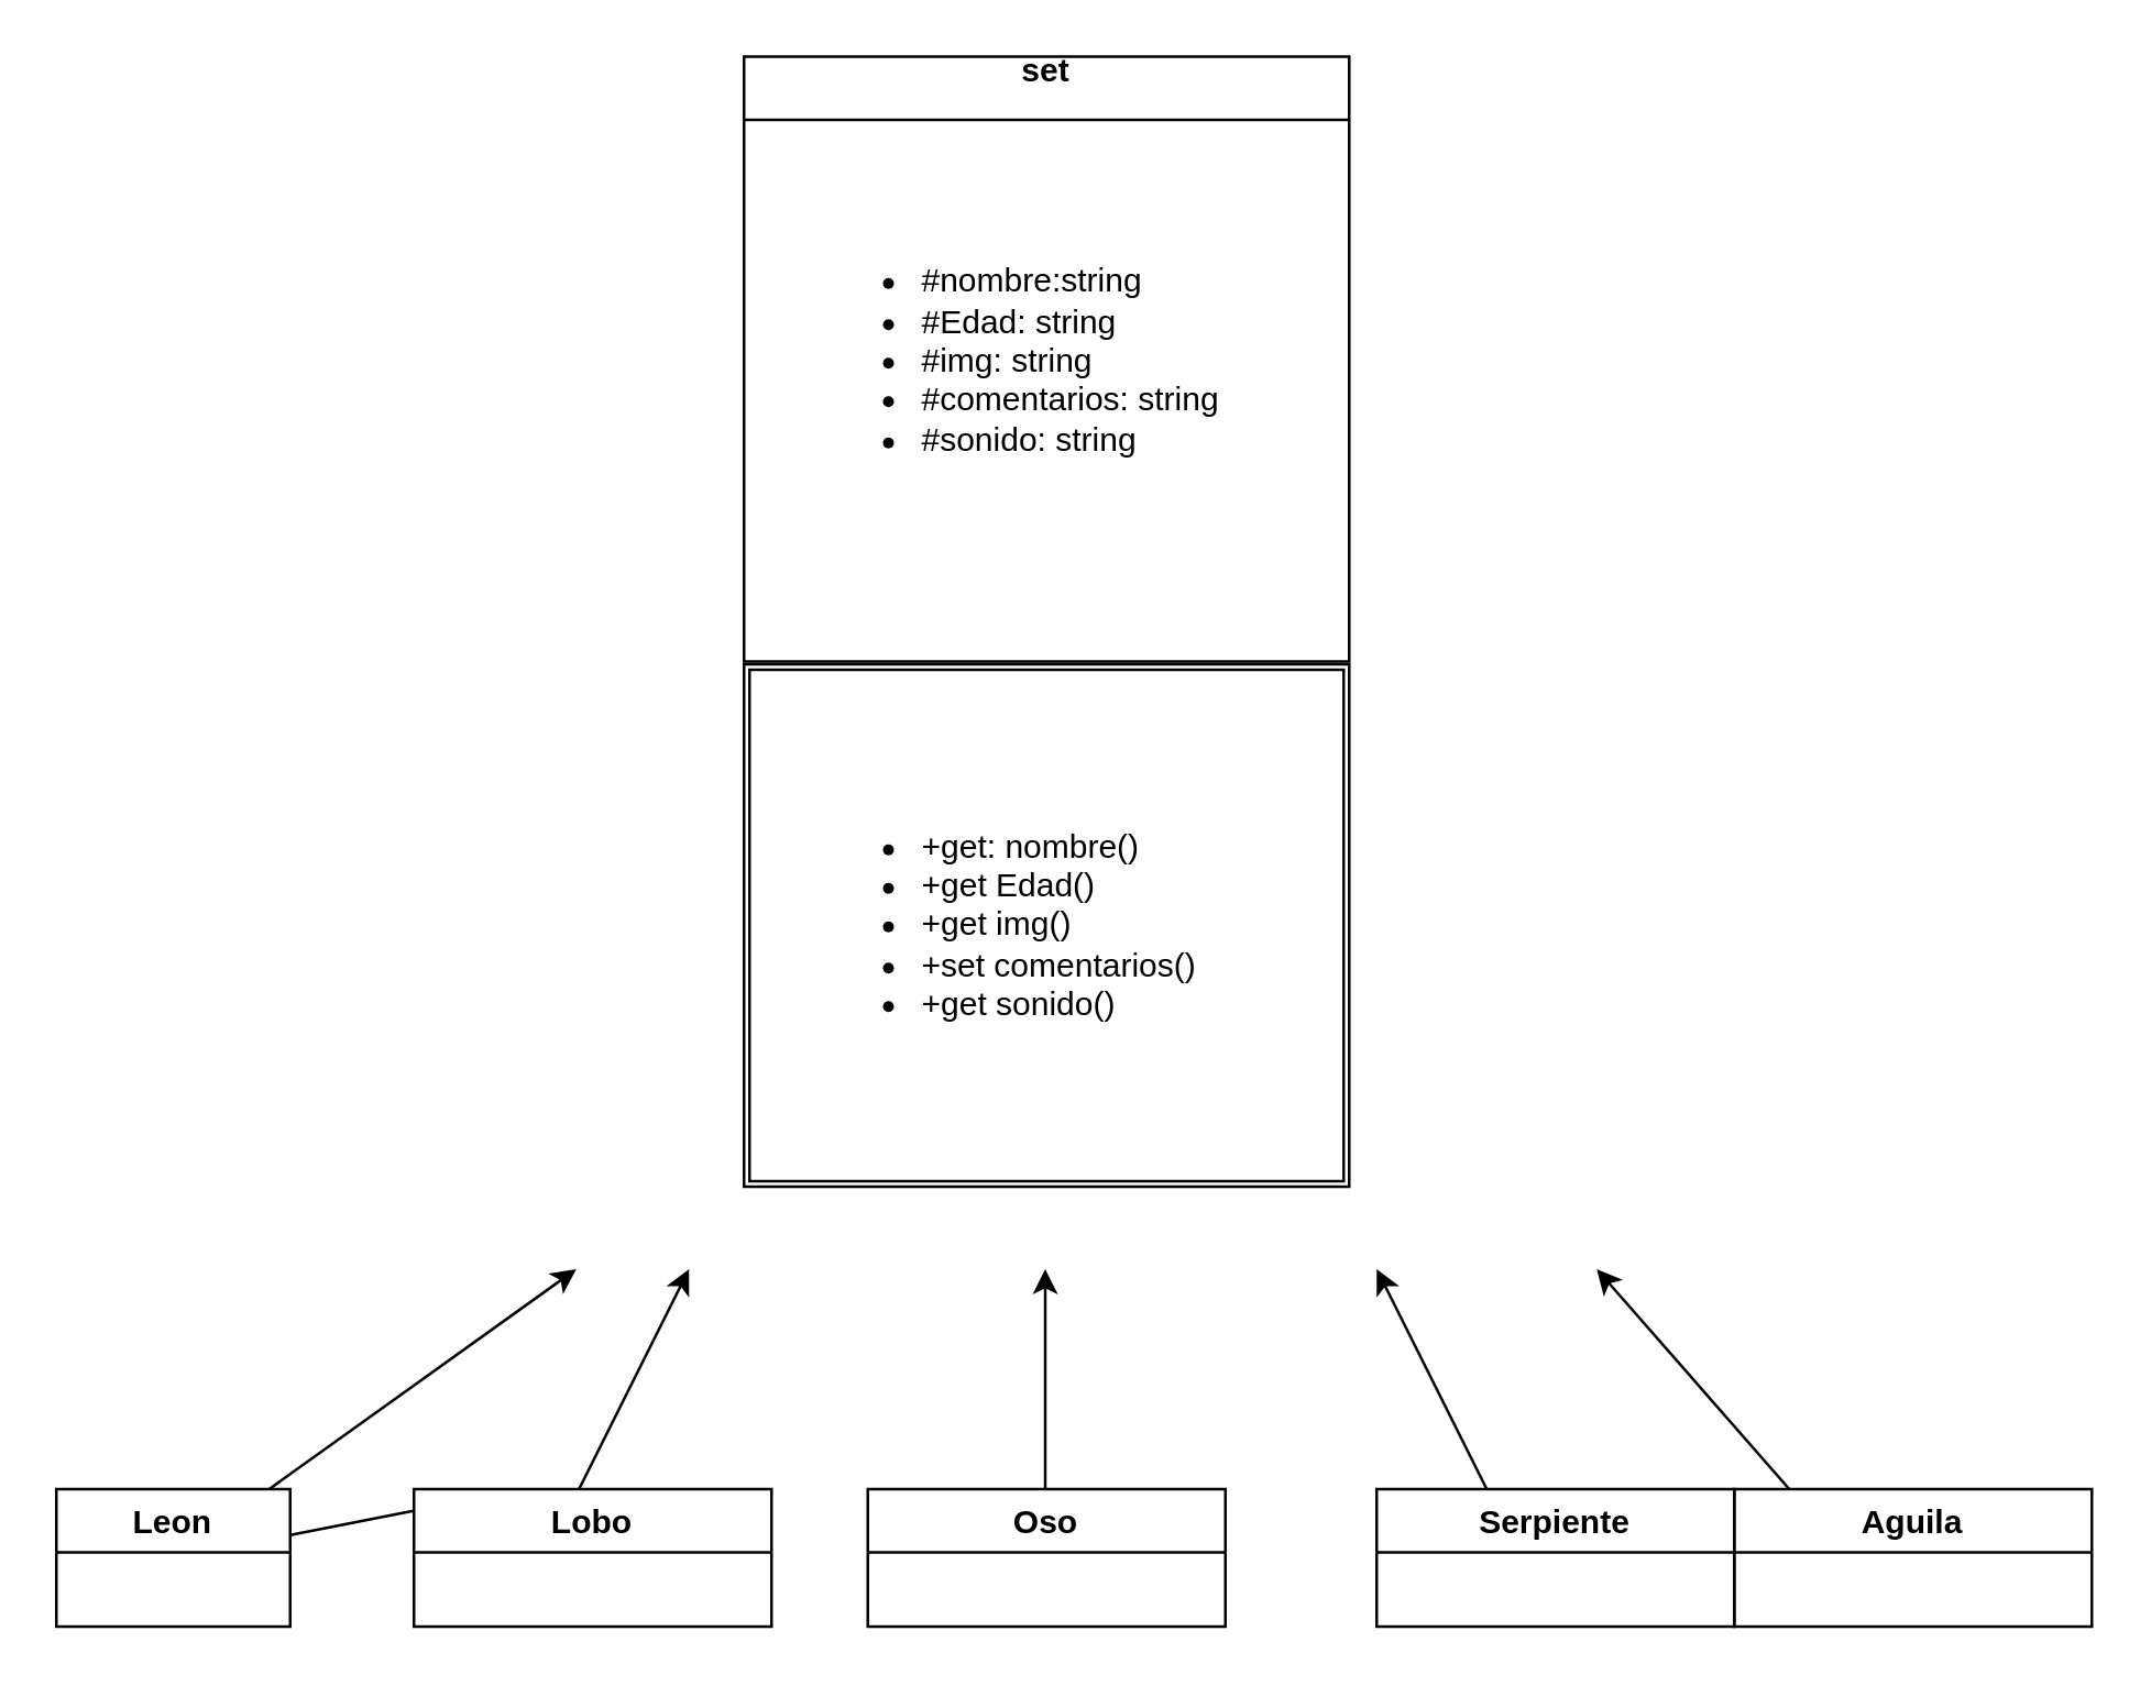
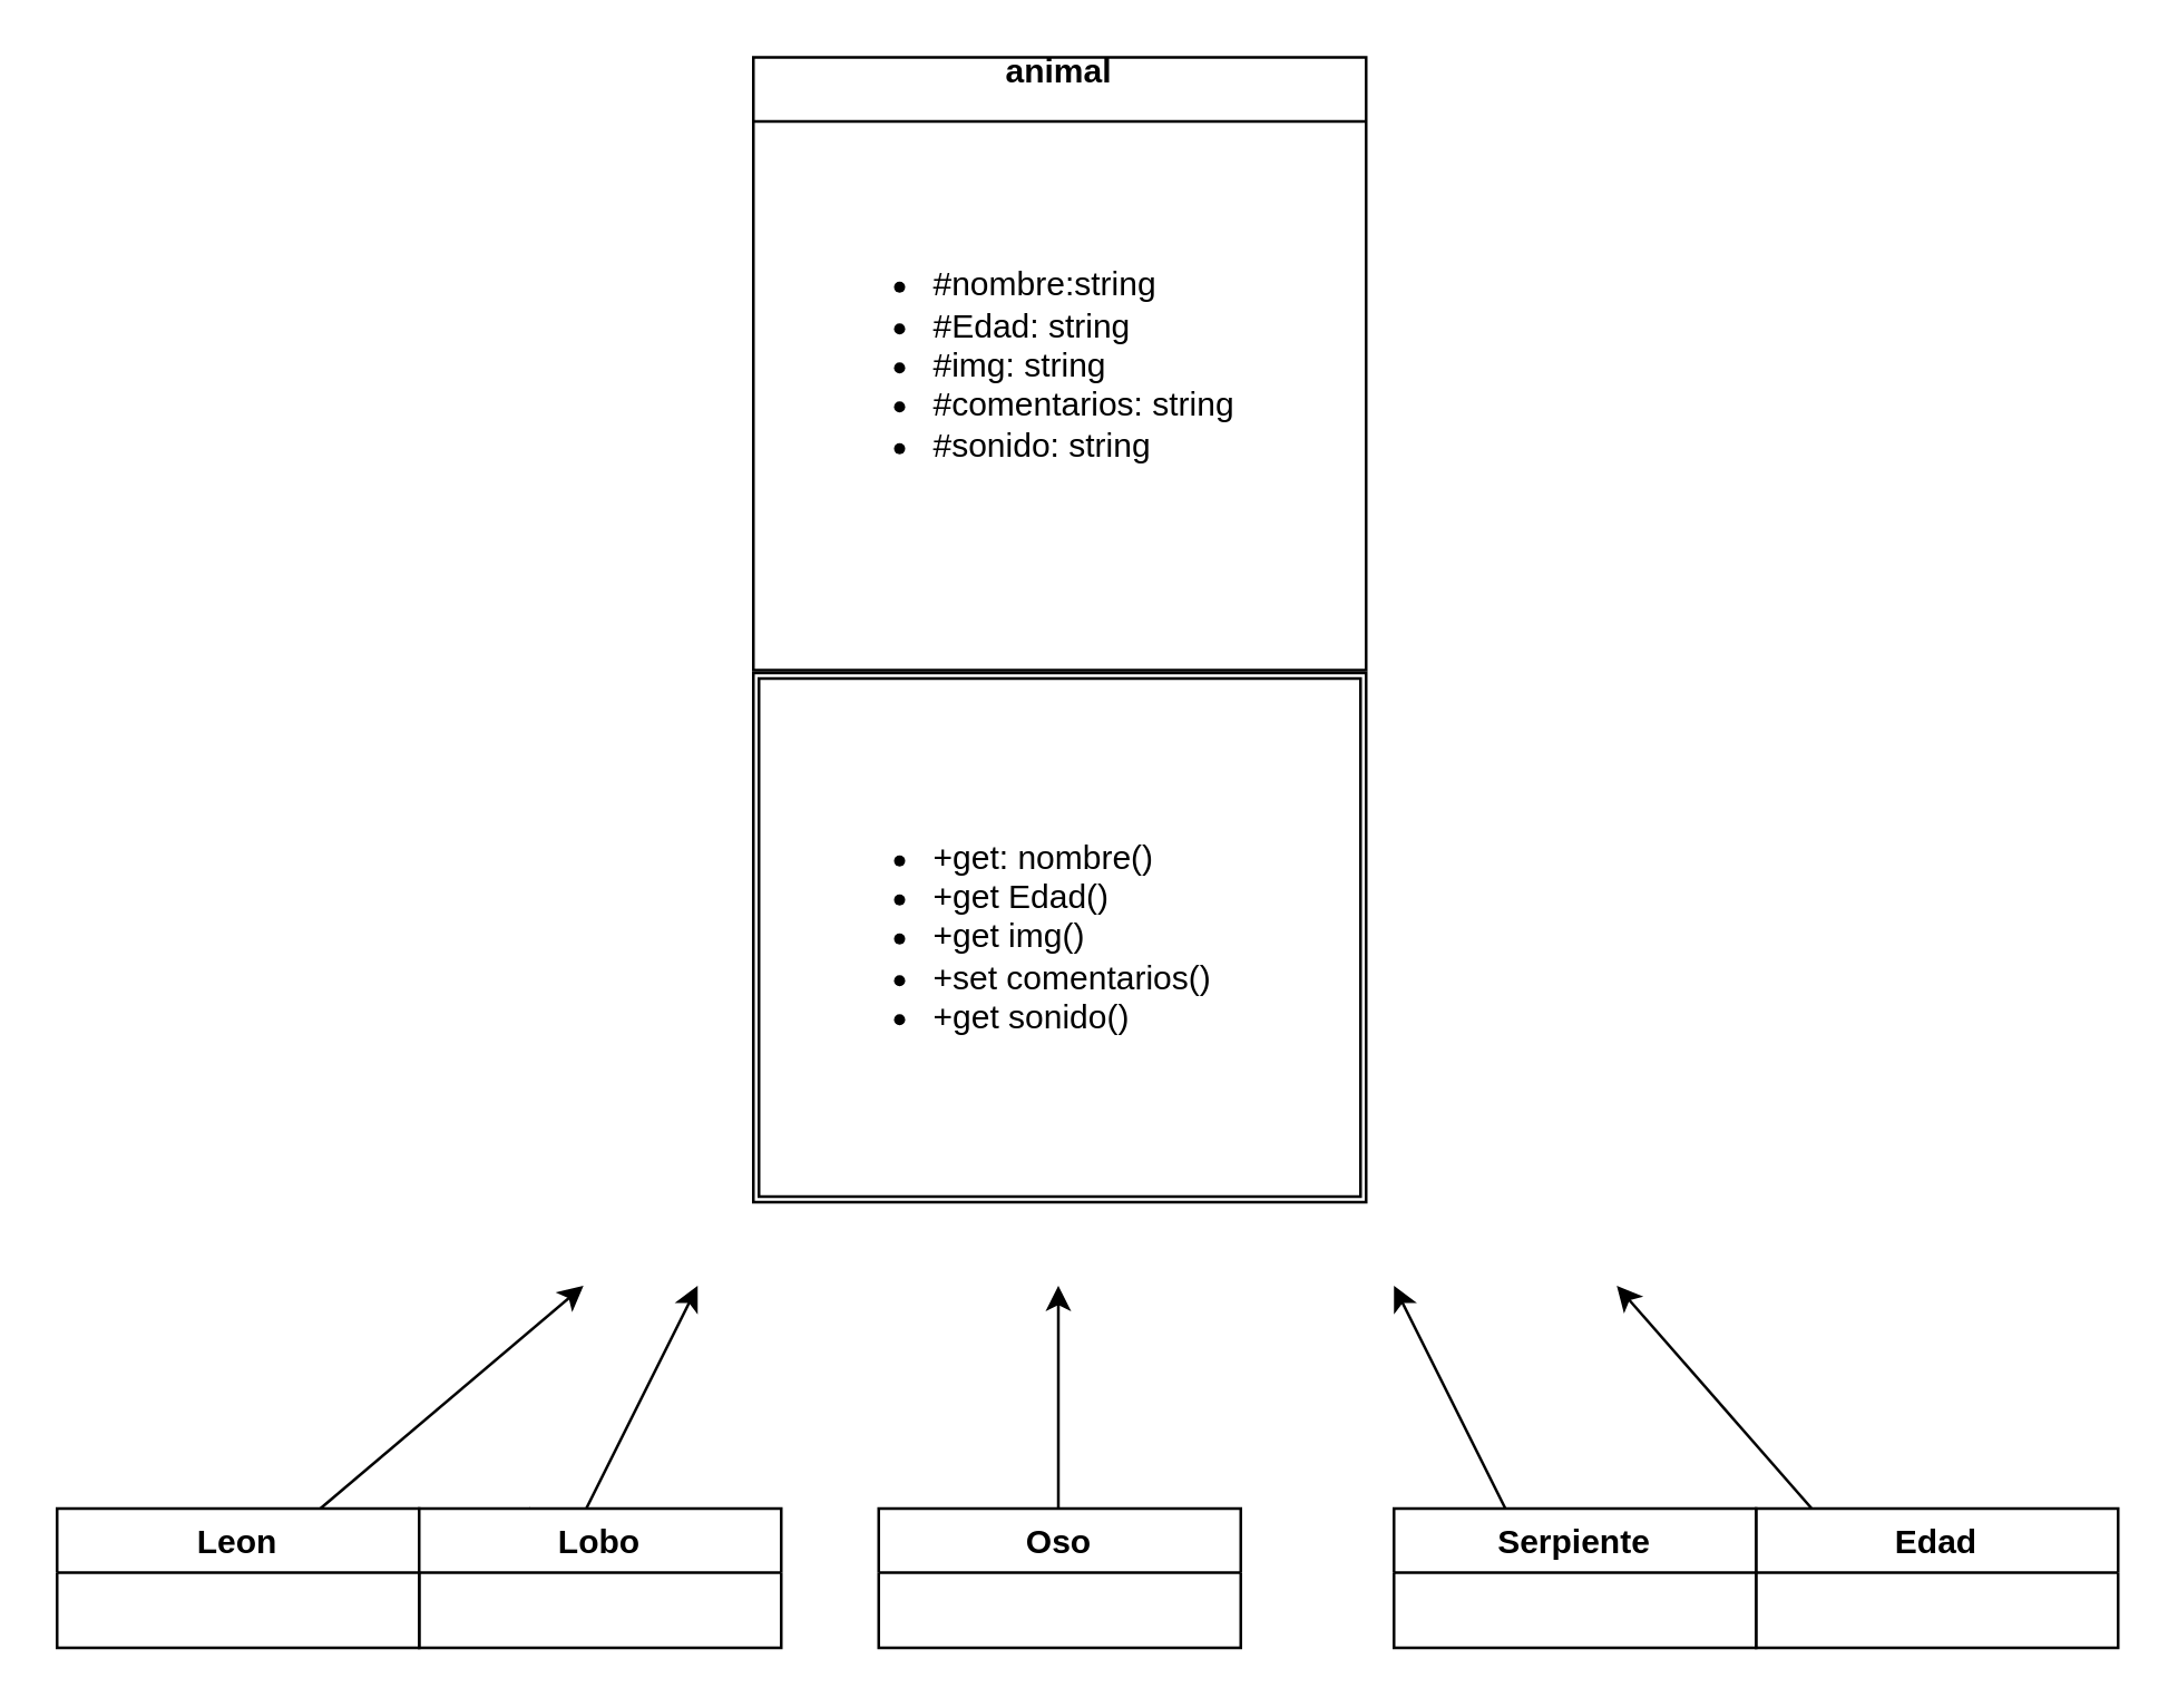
- <mxCell id="2" value="set&#10;" style="swimlane;" vertex="1" parent="1"><mxGeometry x="270" y="20" width="220" height="220" as="geometry" /></mxCell>
+ <mxCell id="2" value="animal&#10;" style="swimlane;" vertex="1" parent="1"><mxGeometry x="270" y="20" width="220" height="220" as="geometry" /></mxCell>
- <mxCell id="14" value="Aguila" style="swimlane;startSize=23;" vertex="1" parent="1"><mxGeometry x="630" y="541" width="130" height="50" as="geometry" /></mxCell>
+ <mxCell id="14" value="Edad" style="swimlane;startSize=23;" vertex="1" parent="1"><mxGeometry x="630" y="541" width="130" height="50" as="geometry" /></mxCell>
- <mxCell id="12" value="Leon" style="swimlane;startSize=23;" vertex="1" parent="1"><mxGeometry x="20" y="541" width="85" height="50" as="geometry" /></mxCell>
+ <mxCell id="12" value="Leon" style="swimlane;startSize=23;" vertex="1" parent="1"><mxGeometry x="20" y="541" width="130" height="50" as="geometry" /></mxCell>
